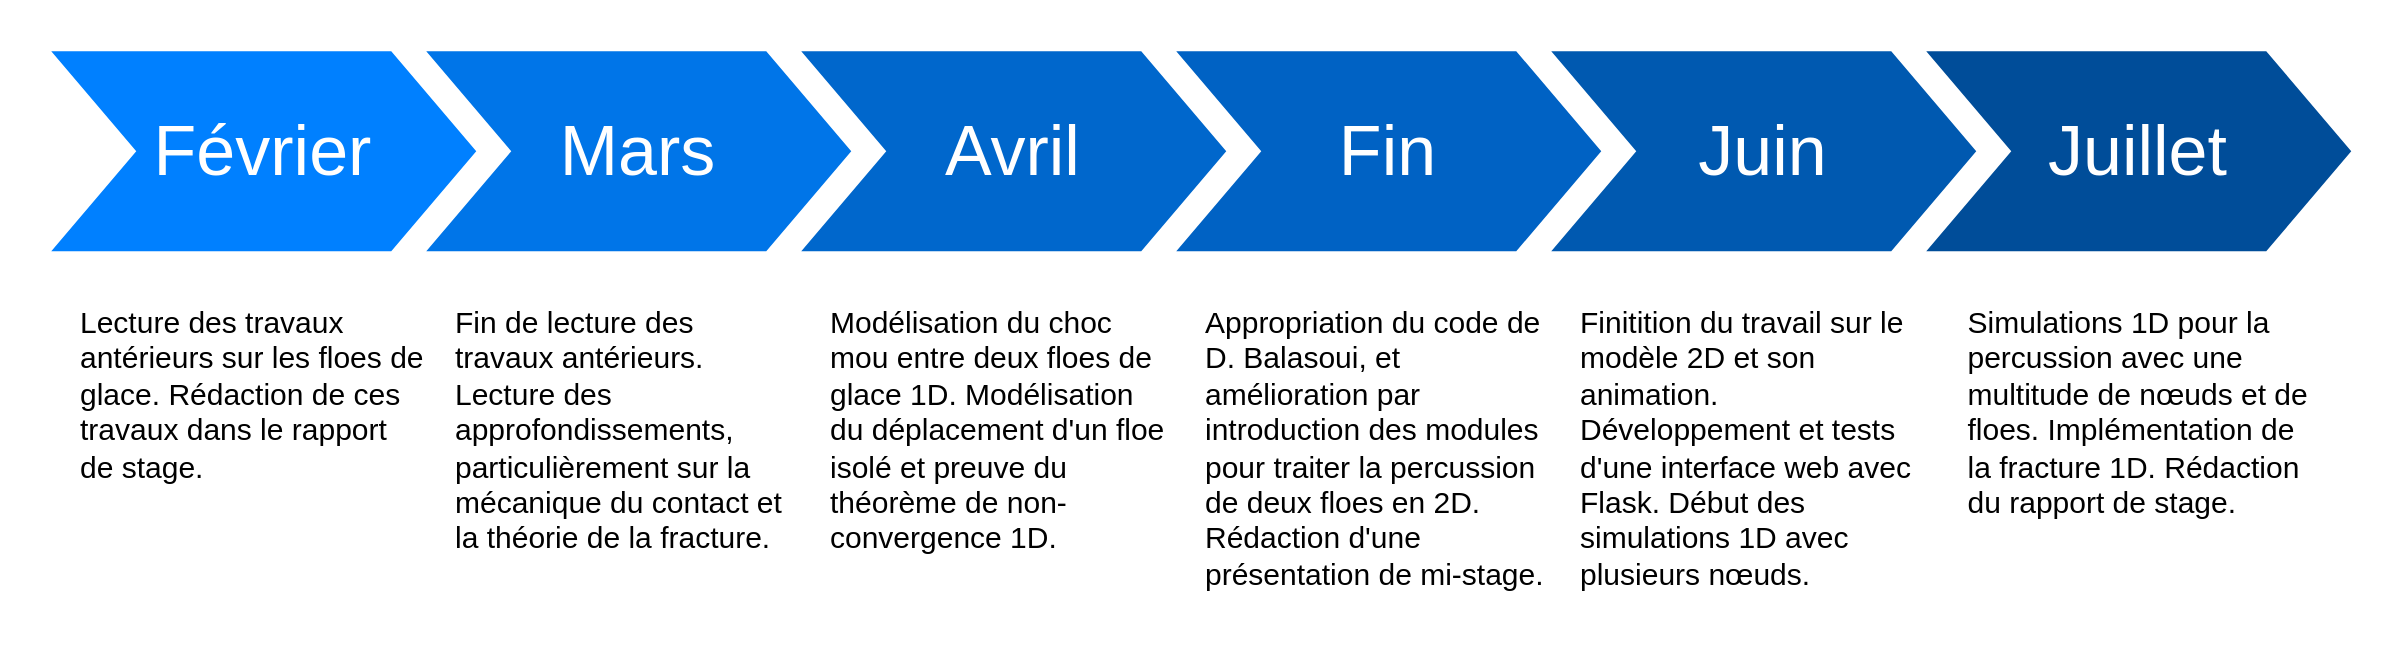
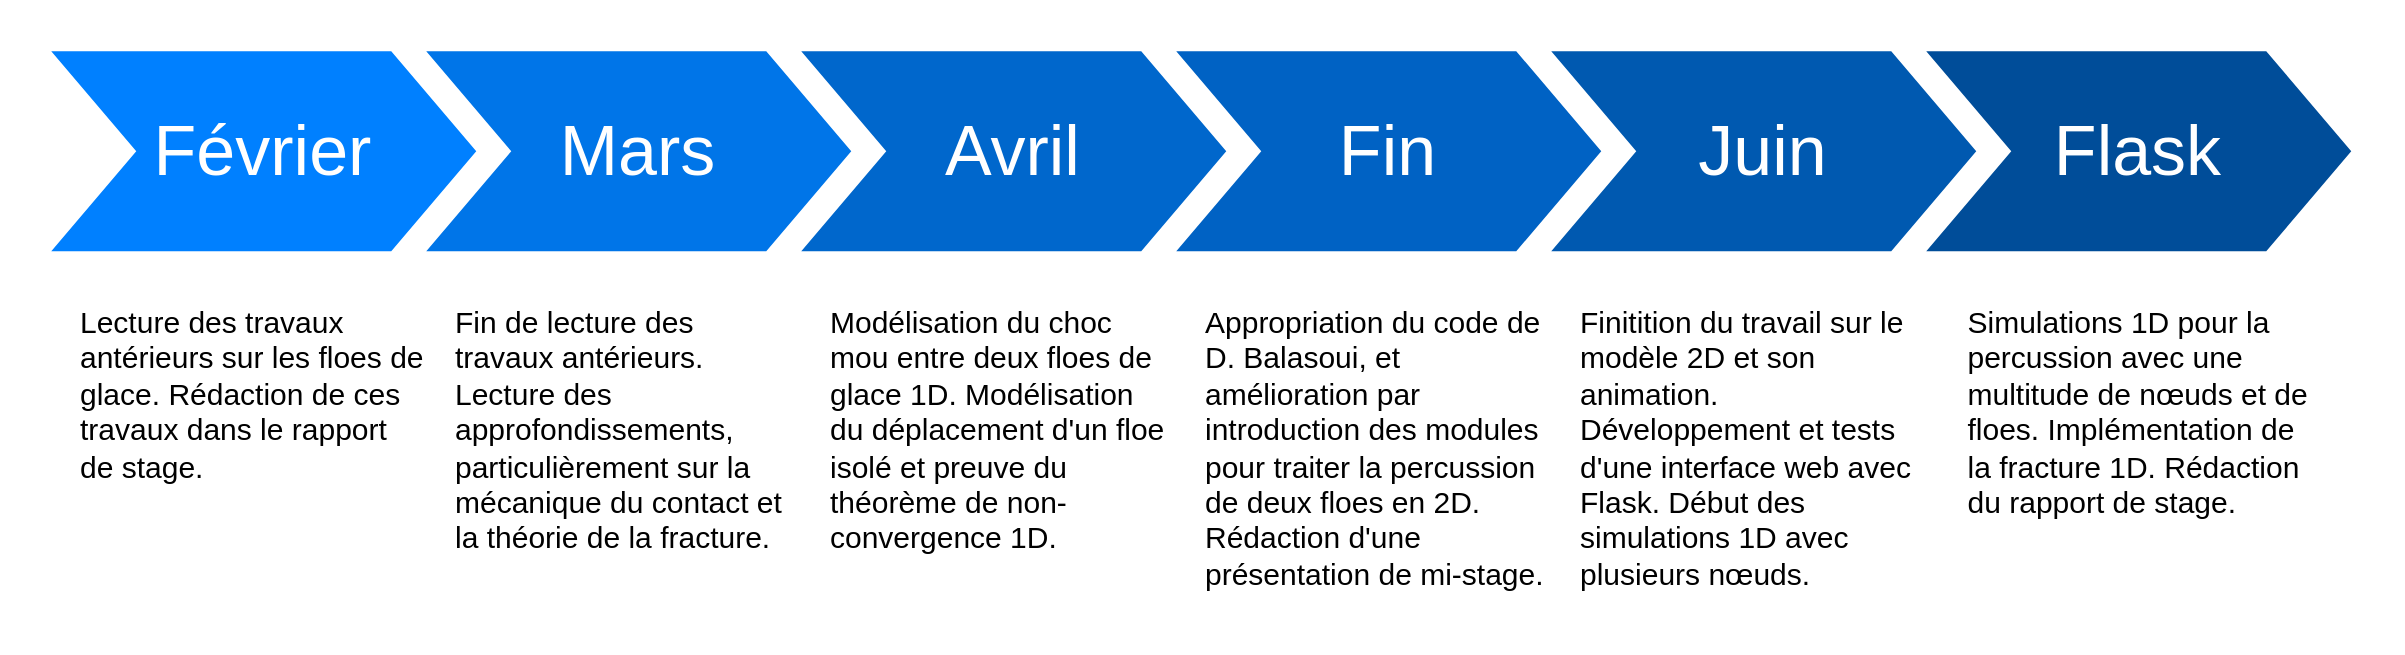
- <mxCell id="7" value="Juillet" style="shape=step;whiteSpace=wrap;html=1;fontSize=28;fillColor=#004D99;fontColor=#FFFFFF;strokeColor=none;" parent="1" vertex="1"><mxGeometry x="770" y="20" width="170" height="80" as="geometry" /></mxCell>
+ <mxCell id="7" value="Flask" style="shape=step;whiteSpace=wrap;html=1;fontSize=28;fillColor=#004D99;fontColor=#FFFFFF;strokeColor=none;" parent="1" vertex="1"><mxGeometry x="770" y="20" width="170" height="80" as="geometry" /></mxCell>
